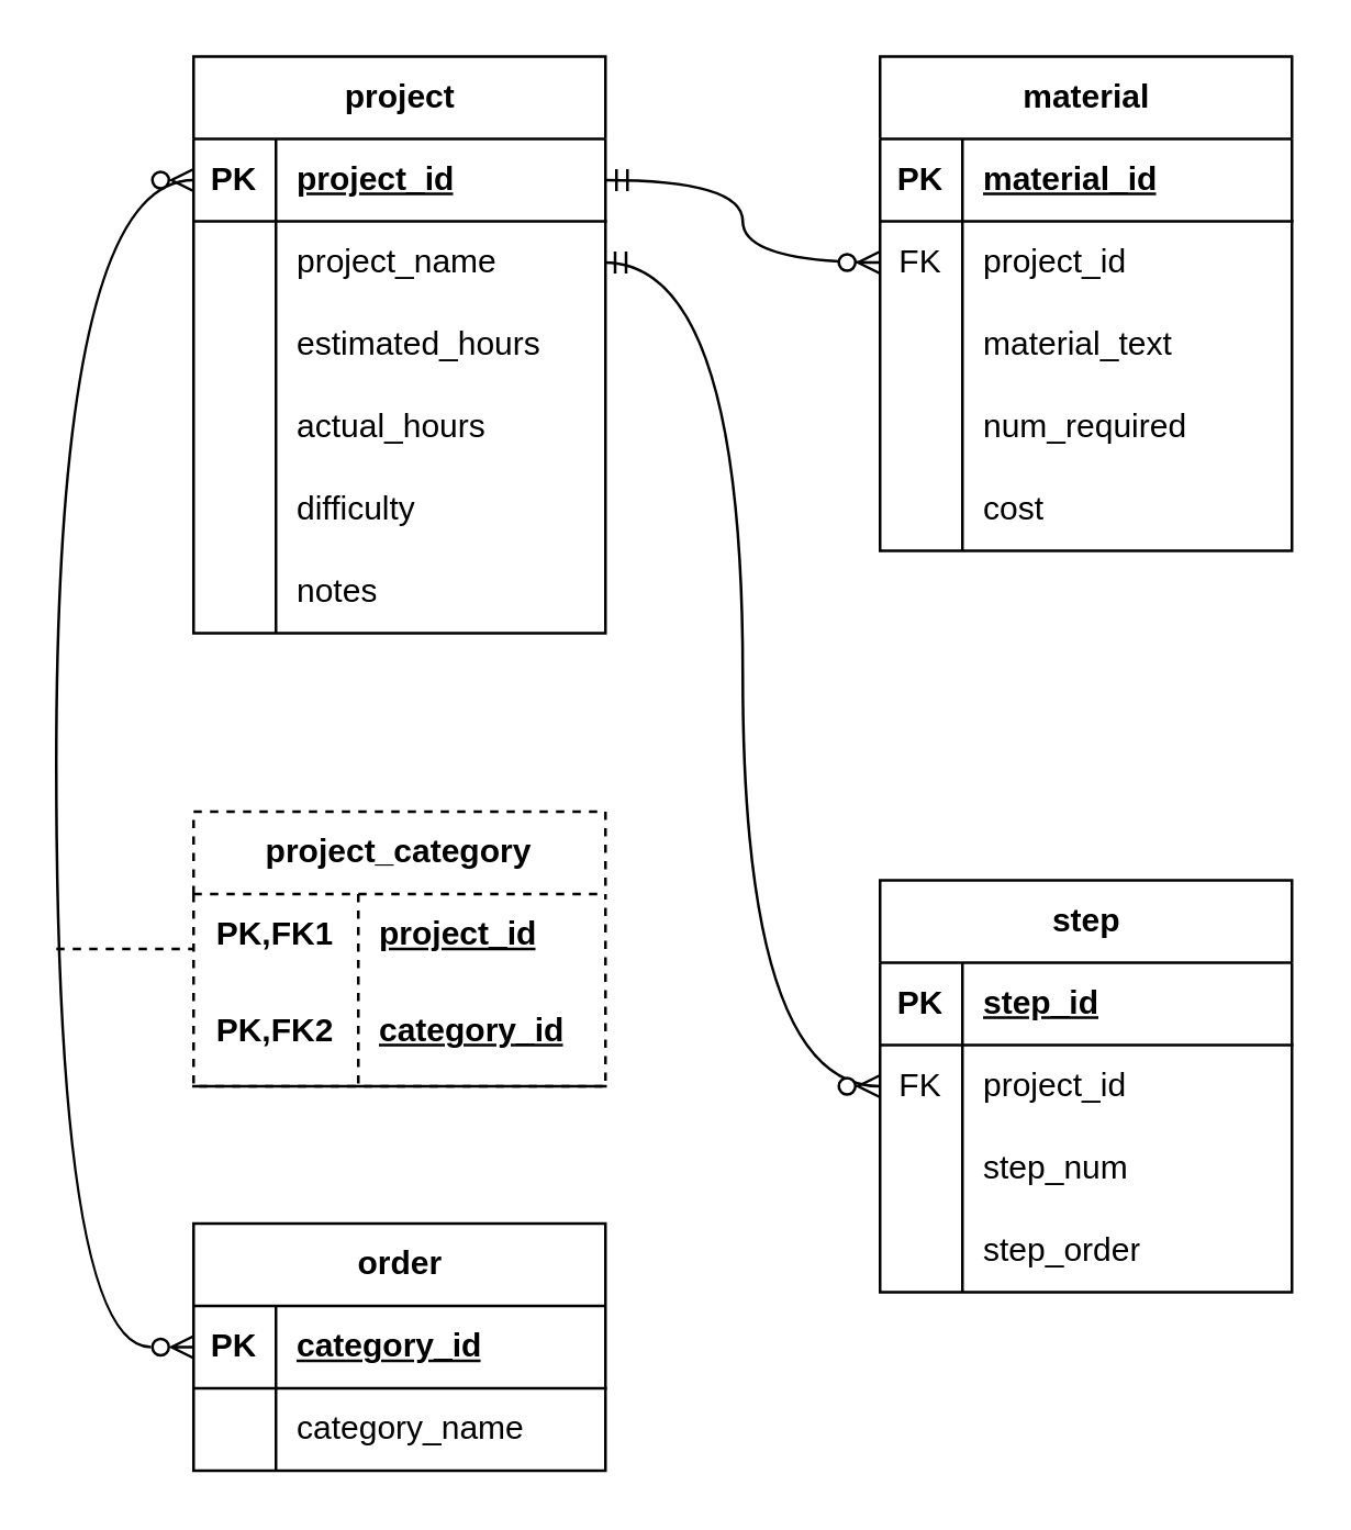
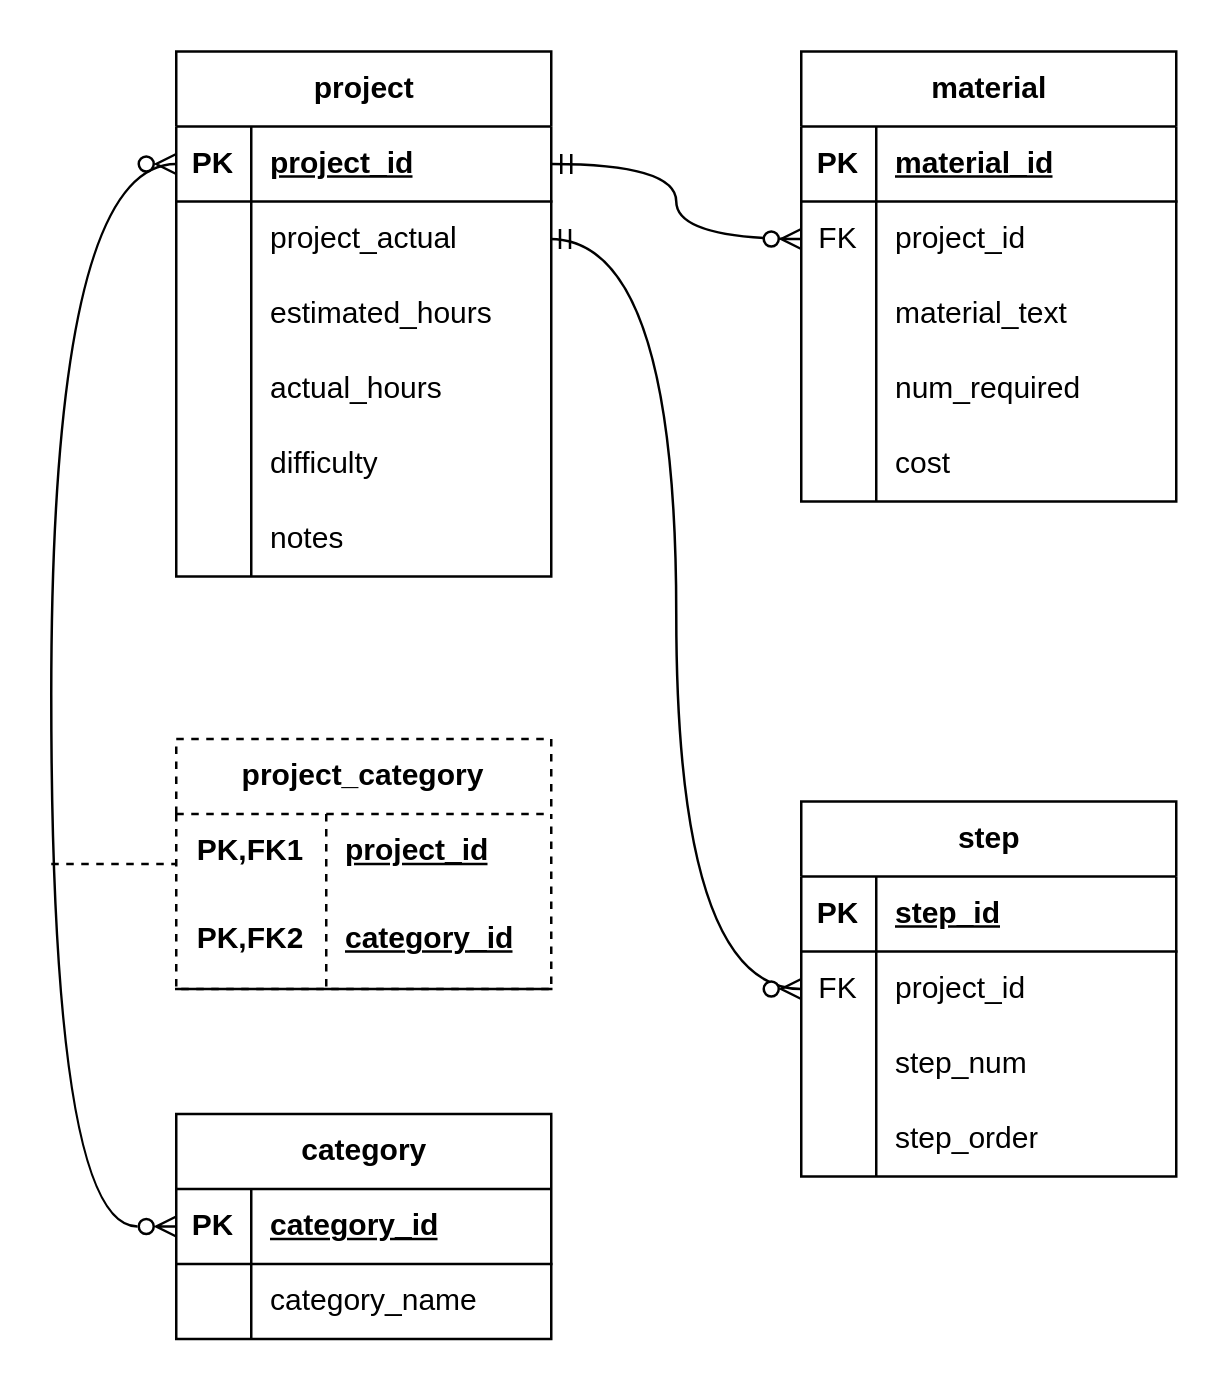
- <mxCell id="8" value="project_name" style="shape=partialRectangle;connectable=0;fillColor=none;top=0;left=0;bottom=0;right=0;align=left;spacingLeft=6;overflow=hidden;whiteSpace=wrap;html=1;" vertex="1" parent="6"><mxGeometry x="30" width="120" height="30" as="geometry"><mxRectangle width="120" height="30" as="alternateBounds" /></mxGeometry></mxCell>
+ <mxCell id="8" value="project_actual" style="shape=partialRectangle;connectable=0;fillColor=none;top=0;left=0;bottom=0;right=0;align=left;spacingLeft=6;overflow=hidden;whiteSpace=wrap;html=1;" vertex="1" parent="6"><mxGeometry x="30" width="120" height="30" as="geometry"><mxRectangle width="120" height="30" as="alternateBounds" /></mxGeometry></mxCell>
- <mxCell id="50" value="order" style="shape=table;startSize=30;container=1;collapsible=1;childLayout=tableLayout;fixedRows=1;rowLines=0;fontStyle=1;align=center;resizeLast=1;html=1;" vertex="1" parent="1"><mxGeometry x="70" y="445" width="150" height="90" as="geometry" /></mxCell>
+ <mxCell id="50" value="category" style="shape=table;startSize=30;container=1;collapsible=1;childLayout=tableLayout;fixedRows=1;rowLines=0;fontStyle=1;align=center;resizeLast=1;html=1;" vertex="1" parent="1"><mxGeometry x="70" y="445" width="150" height="90" as="geometry" /></mxCell>
